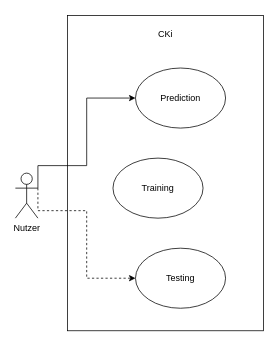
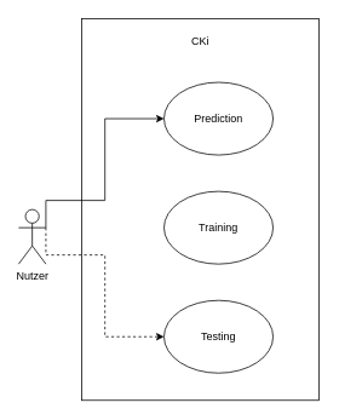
- <mxCell id="9" value="Training" style="ellipse;whiteSpace=wrap;html=1;" parent="1" vertex="1"><mxGeometry x="150" y="210" width="120" height="80" as="geometry" /></mxCell>
+ <mxCell id="9" value="Training" style="ellipse;whiteSpace=wrap;html=1;" parent="1" vertex="1"><mxGeometry x="180" y="210" width="120" height="80" as="geometry" /></mxCell>
